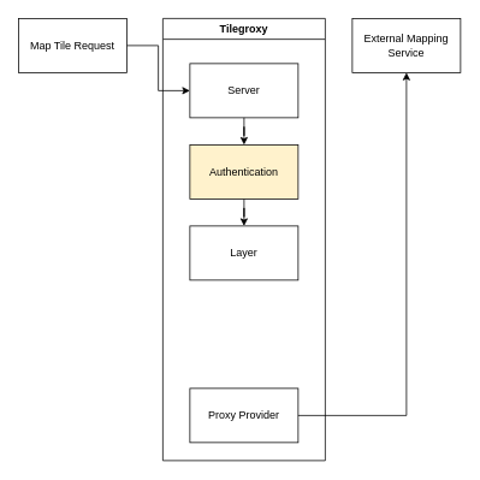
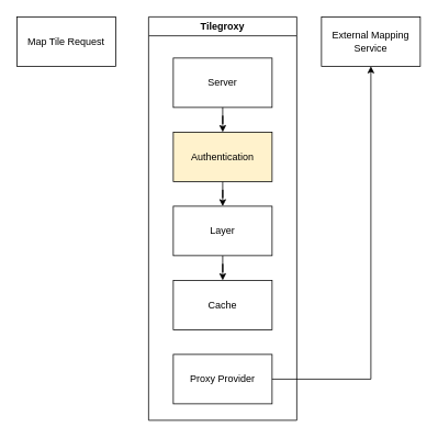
- <mxCell id="2" value="" style="edgeStyle=orthogonalEdgeStyle;rounded=0;orthogonalLoop=1;jettySize=auto;html=1;entryX=0;entryY=0.5;entryDx=0;entryDy=0;" edge="1" parent="1" source="3" target="11"><mxGeometry relative="1" as="geometry" /></mxCell>
+ <mxCell id="7" value="" style="edgeStyle=orthogonalEdgeStyle;rounded=0;orthogonalLoop=1;jettySize=auto;html=1;" edge="1" parent="4" source="8" target="9"><mxGeometry relative="1" as="geometry" /></mxCell>
+ <mxCell id="9" value="Cache" style="whiteSpace=wrap;html=1;rounded=0;" vertex="1" parent="4"><mxGeometry x="30" y="320" width="120" height="60" as="geometry" /></mxCell>
